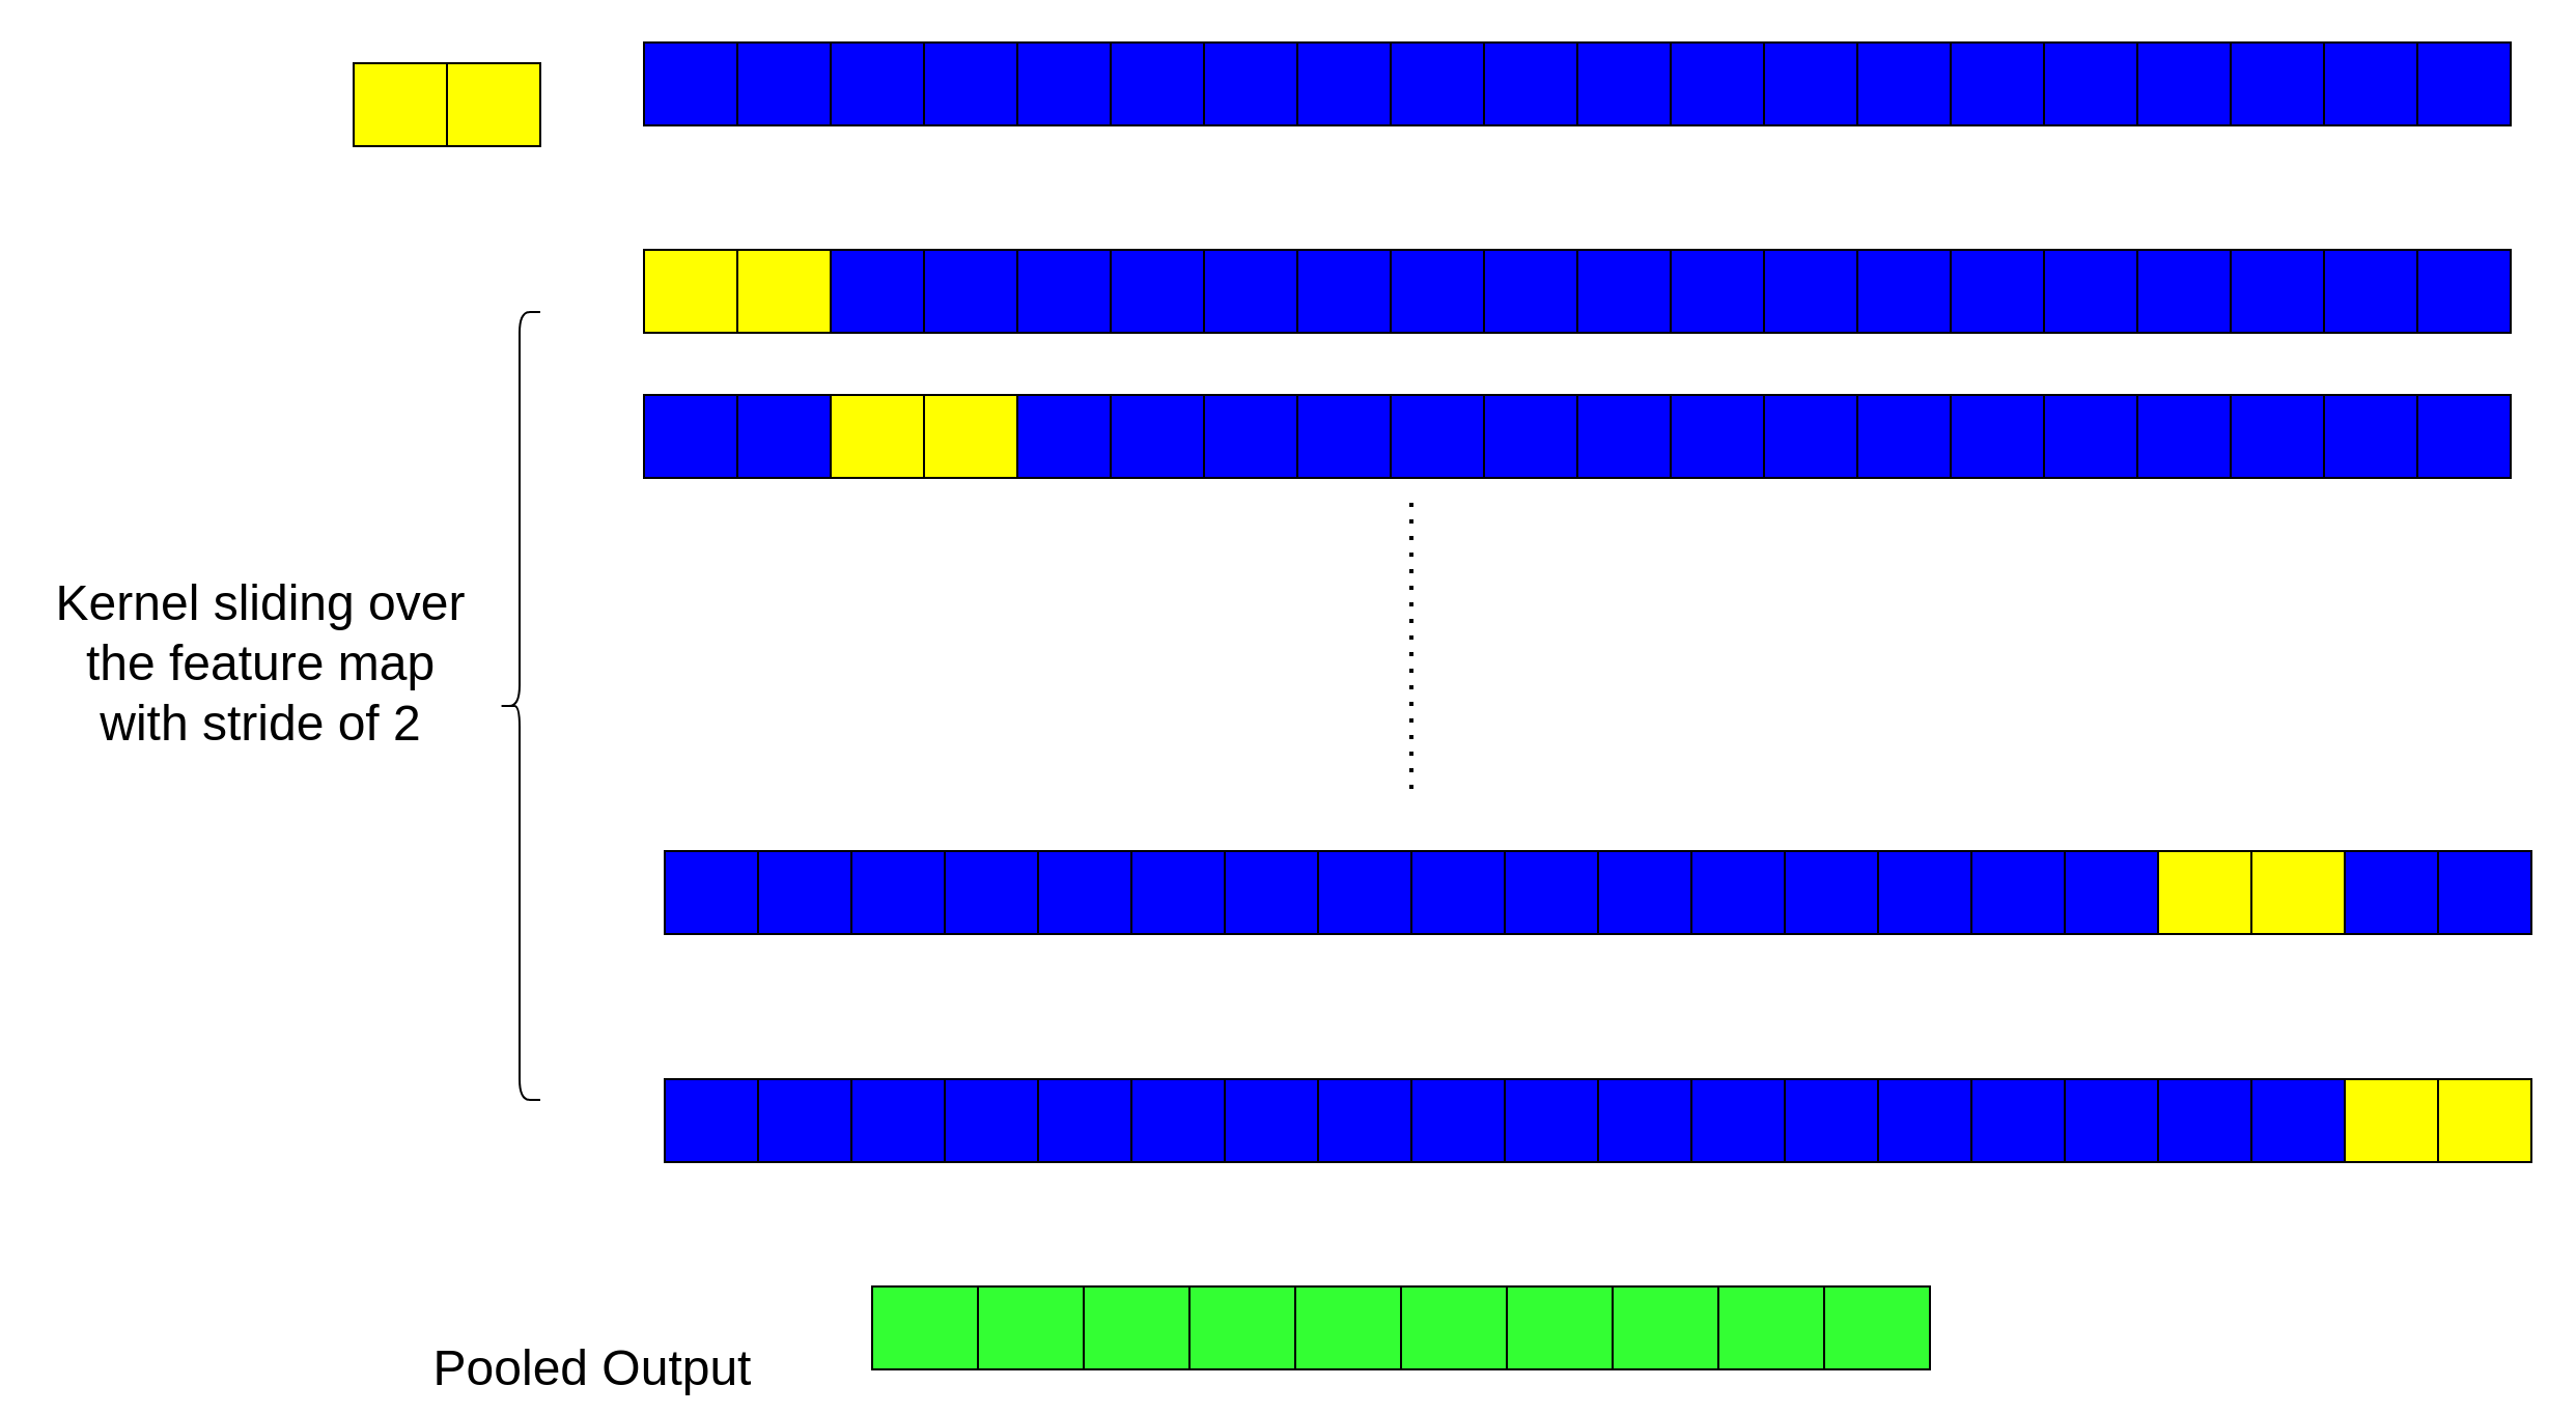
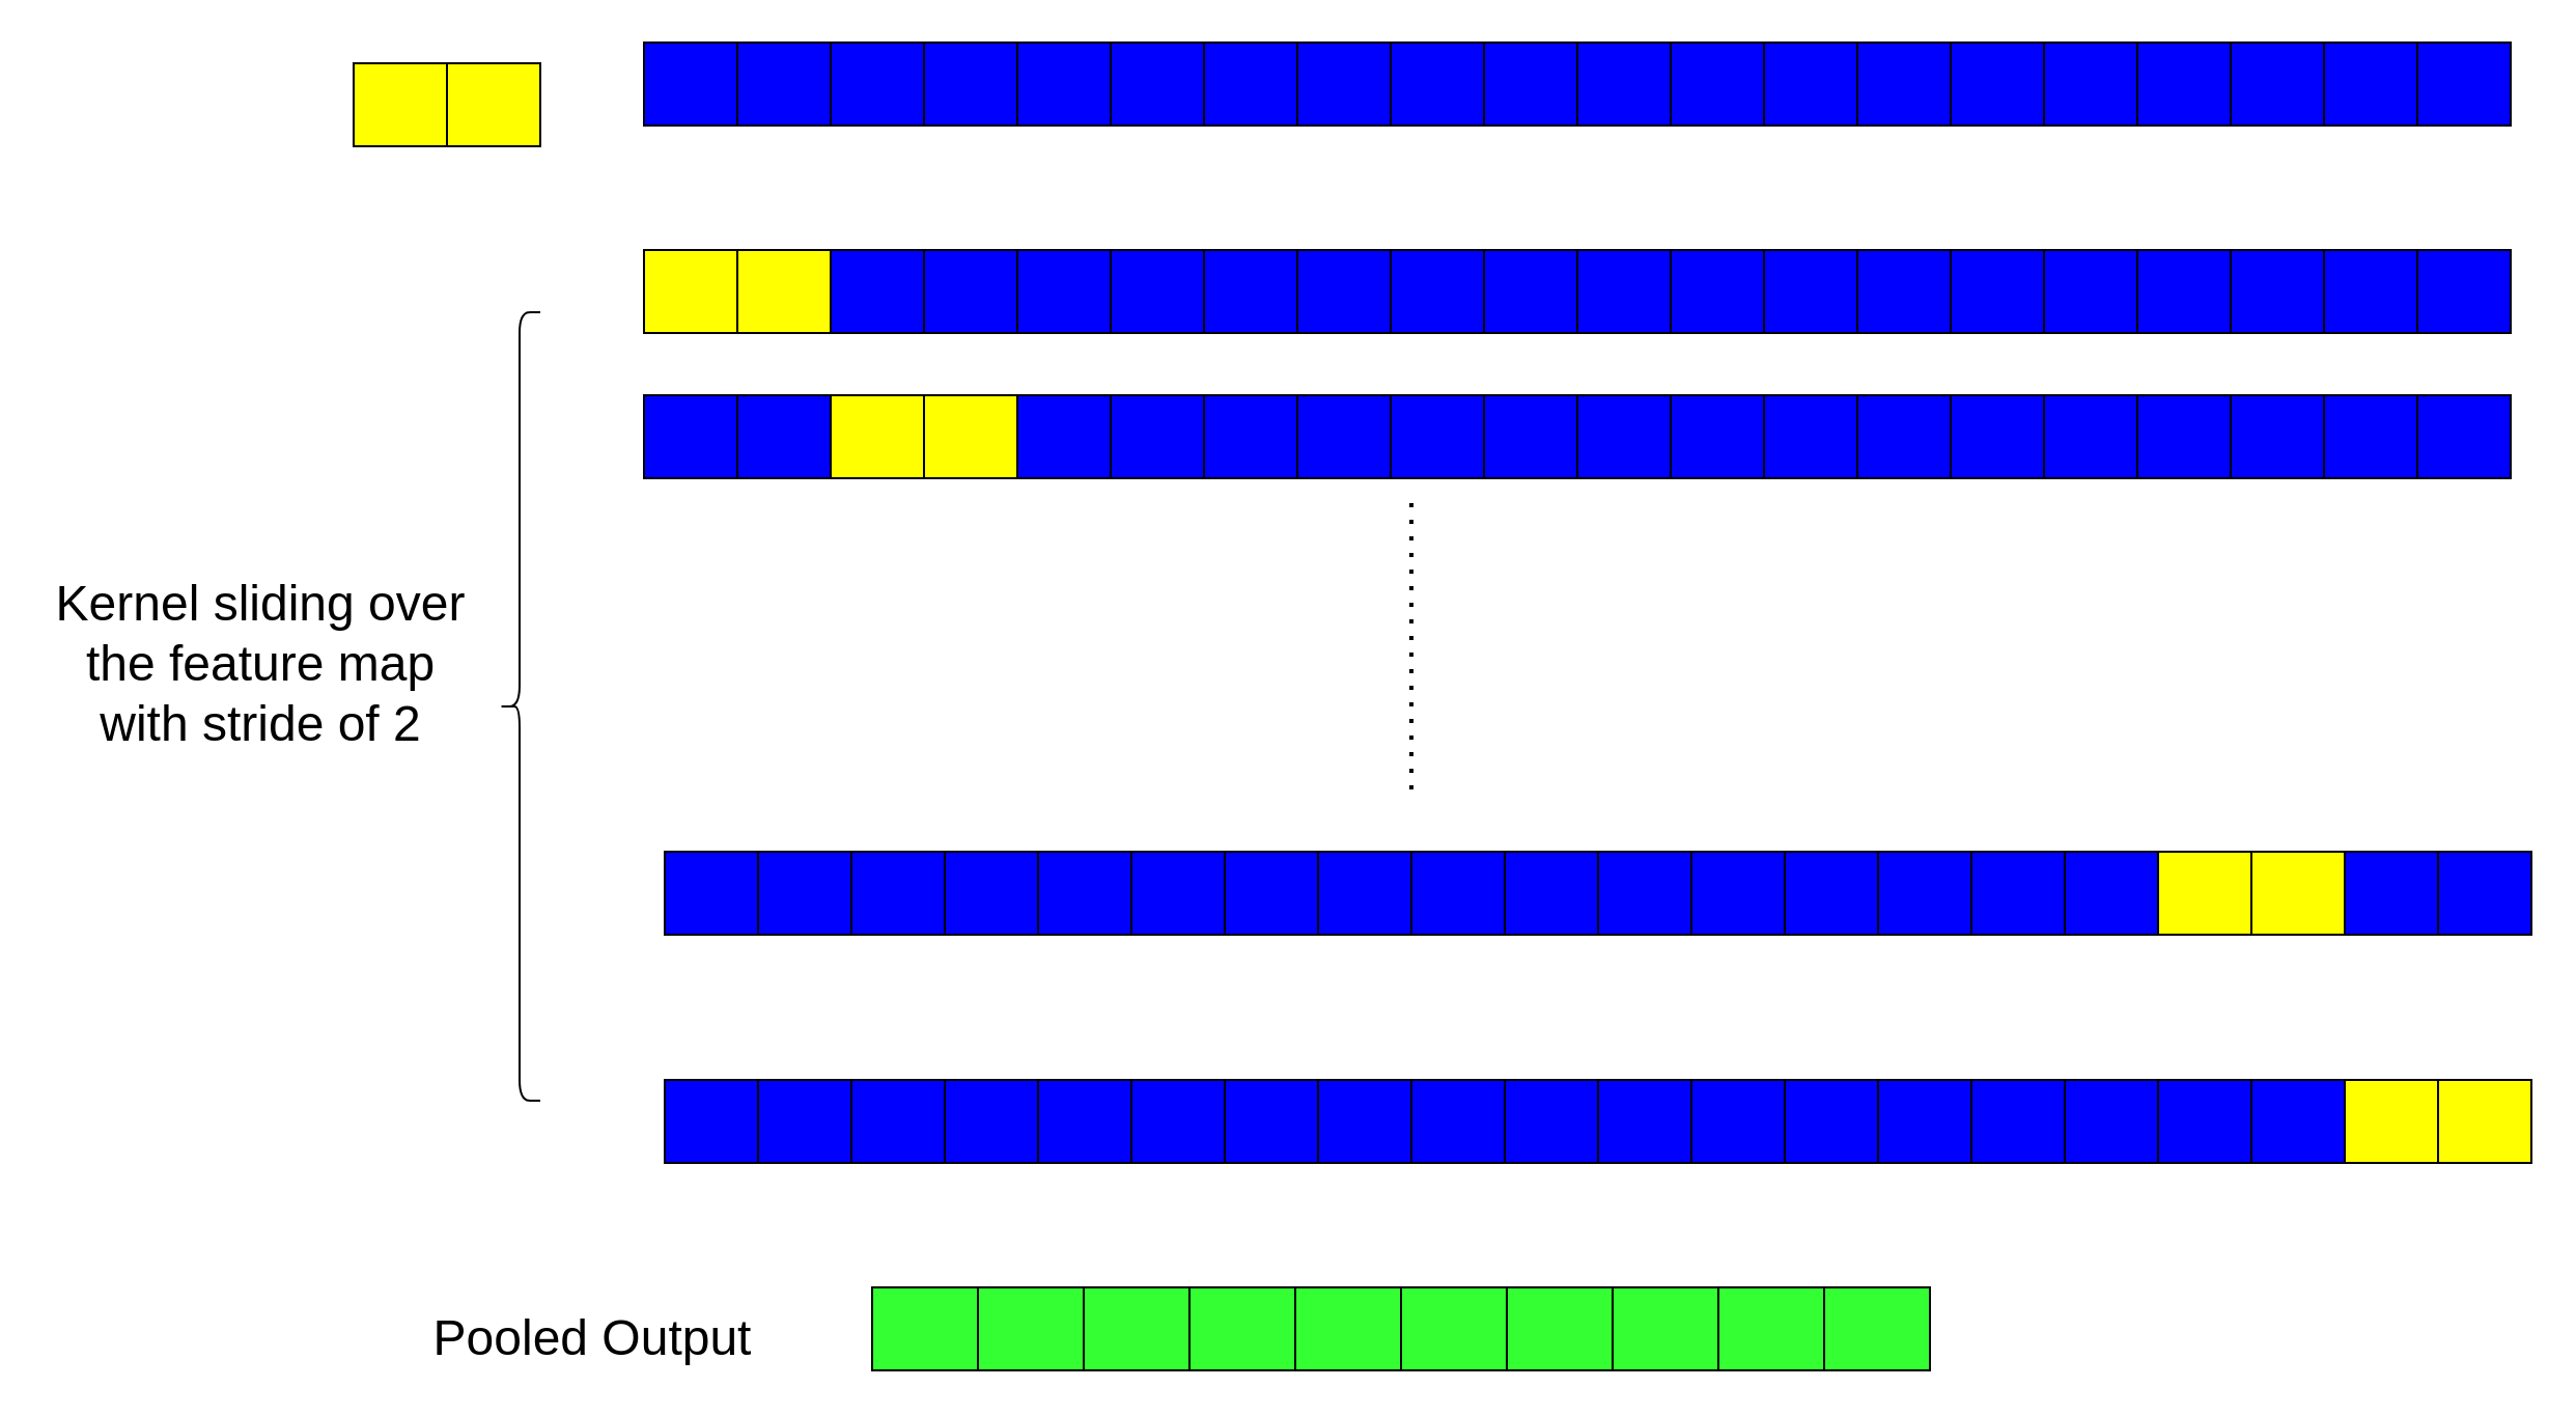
- <mxCell id="147" value="Pooled Output" style="text;html=1;resizable=0;autosize=1;align=center;verticalAlign=middle;points=[];fillColor=none;strokeColor=none;rounded=0;fontSize=24;" vertex="1" parent="1"><mxGeometry x="200" y="645" width="170" height="30" as="geometry" /></mxCell>
+ <mxCell id="147" value="Pooled Output" style="text;html=1;resizable=0;autosize=1;align=center;verticalAlign=middle;points=[];fillColor=none;strokeColor=none;rounded=0;fontSize=24;" vertex="1" parent="1"><mxGeometry x="200" y="630" width="170" height="30" as="geometry" /></mxCell>
